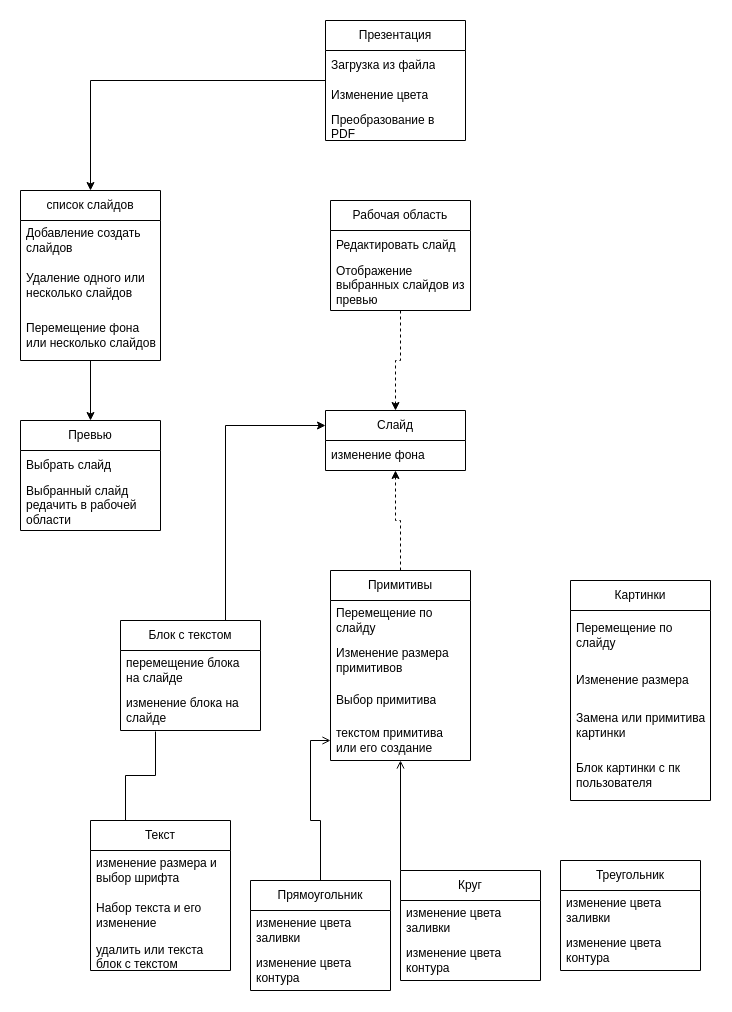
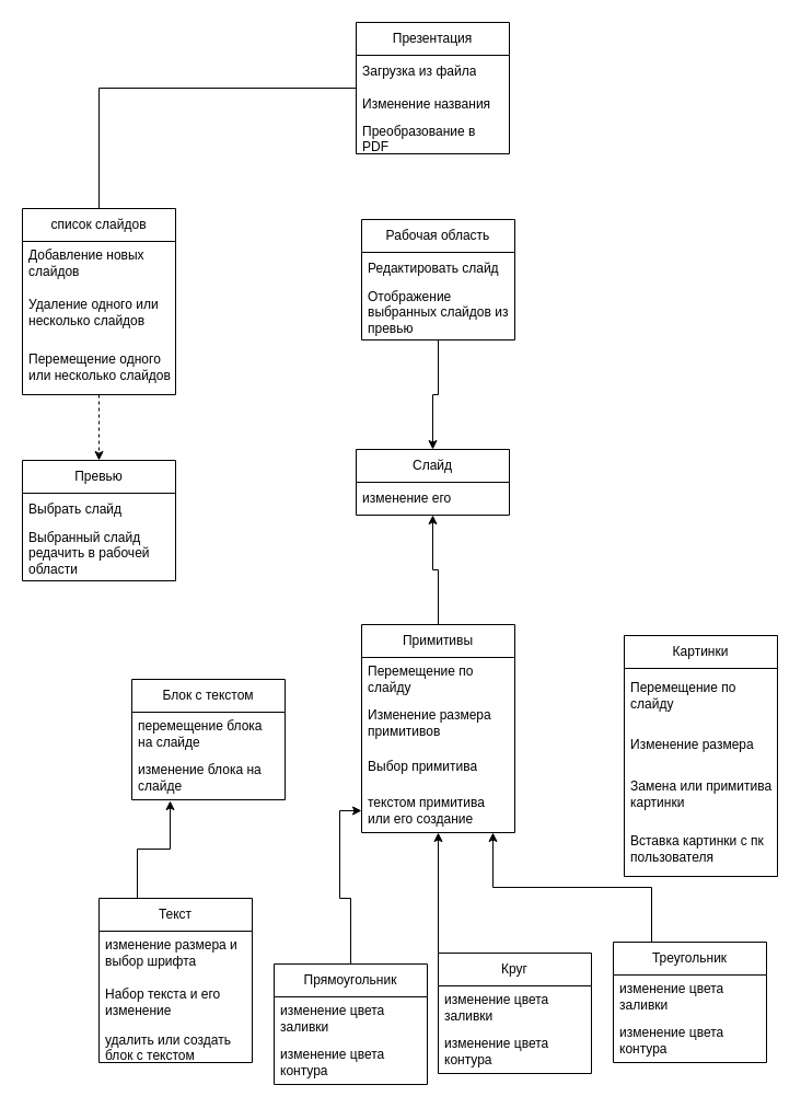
- <mxCell id="5" value="Изменение цвета" style="text;strokeColor=none;fillColor=none;align=left;verticalAlign=middle;spacingLeft=4;spacingRight=4;overflow=hidden;points=[[0,0.5],[1,0.5]];portConstraint=eastwest;rotatable=0;whiteSpace=wrap;html=1;" vertex="1" parent="3"><mxGeometry y="60" width="140" height="30" as="geometry" /></mxCell>
+ <mxCell id="5" value="Изменение названия" style="text;strokeColor=none;fillColor=none;align=left;verticalAlign=middle;spacingLeft=4;spacingRight=4;overflow=hidden;points=[[0,0.5],[1,0.5]];portConstraint=eastwest;rotatable=0;whiteSpace=wrap;html=1;" vertex="1" parent="3"><mxGeometry y="60" width="140" height="30" as="geometry" /></mxCell>
- <mxCell id="2" value="" style="edgeStyle=orthogonalEdgeStyle;rounded=0;orthogonalLoop=1;jettySize=auto;html=1;" edge="1" parent="1" source="3" target="8"><mxGeometry relative="1" as="geometry" /></mxCell>
+ <mxCell id="2" value="" style="edgeStyle=orthogonalEdgeStyle;rounded=0;orthogonalLoop=1;jettySize=auto;html=1;endArrow=none;" edge="1" parent="1" source="3" target="8"><mxGeometry relative="1" as="geometry" /></mxCell>
- <mxCell id="9" value="Добавление создать слайдов" style="text;strokeColor=none;fillColor=none;align=left;verticalAlign=middle;spacingLeft=4;spacingRight=4;overflow=hidden;points=[[0,0.5],[1,0.5]];portConstraint=eastwest;rotatable=0;whiteSpace=wrap;html=1;" vertex="1" parent="8"><mxGeometry y="30" width="140" height="40" as="geometry" /></mxCell>
+ <mxCell id="9" value="Добавление новых слайдов" style="text;strokeColor=none;fillColor=none;align=left;verticalAlign=middle;spacingLeft=4;spacingRight=4;overflow=hidden;points=[[0,0.5],[1,0.5]];portConstraint=eastwest;rotatable=0;whiteSpace=wrap;html=1;" vertex="1" parent="8"><mxGeometry y="30" width="140" height="40" as="geometry" /></mxCell>
- <mxCell id="11" value="Перемещение фона или несколько слайдов" style="text;strokeColor=none;fillColor=none;align=left;verticalAlign=middle;spacingLeft=4;spacingRight=4;overflow=hidden;points=[[0,0.5],[1,0.5]];portConstraint=eastwest;rotatable=0;whiteSpace=wrap;html=1;" vertex="1" parent="8"><mxGeometry y="120" width="140" height="50" as="geometry" /></mxCell>
+ <mxCell id="11" value="Перемещение одного или несколько слайдов" style="text;strokeColor=none;fillColor=none;align=left;verticalAlign=middle;spacingLeft=4;spacingRight=4;overflow=hidden;points=[[0,0.5],[1,0.5]];portConstraint=eastwest;rotatable=0;whiteSpace=wrap;html=1;" vertex="1" parent="8"><mxGeometry y="120" width="140" height="50" as="geometry" /></mxCell>
- <mxCell id="12" value="" style="edgeStyle=orthogonalEdgeStyle;rounded=0;orthogonalLoop=1;jettySize=auto;html=1;dashed=1;" edge="1" parent="1" source="38" target="16"><mxGeometry relative="1" as="geometry" /></mxCell>
+ <mxCell id="12" value="" style="edgeStyle=orthogonalEdgeStyle;rounded=0;orthogonalLoop=1;jettySize=auto;html=1;" edge="1" parent="1" source="38" target="16"><mxGeometry relative="1" as="geometry" /></mxCell>
- <mxCell id="7" value="" style="edgeStyle=orthogonalEdgeStyle;rounded=0;orthogonalLoop=1;jettySize=auto;html=1;" edge="1" parent="1" source="8" target="13"><mxGeometry relative="1" as="geometry" /></mxCell>
+ <mxCell id="7" value="" style="edgeStyle=orthogonalEdgeStyle;rounded=0;orthogonalLoop=1;jettySize=auto;html=1;dashed=1;" edge="1" parent="1" source="8" target="13"><mxGeometry relative="1" as="geometry" /></mxCell>
- <mxCell id="17" value="изменение фона" style="text;strokeColor=none;fillColor=none;align=left;verticalAlign=middle;spacingLeft=4;spacingRight=4;overflow=hidden;points=[[0,0.5],[1,0.5]];portConstraint=eastwest;rotatable=0;whiteSpace=wrap;html=1;" vertex="1" parent="16"><mxGeometry y="30" width="140" height="30" as="geometry" /></mxCell>
+ <mxCell id="17" value="изменение его" style="text;strokeColor=none;fillColor=none;align=left;verticalAlign=middle;spacingLeft=4;spacingRight=4;overflow=hidden;points=[[0,0.5],[1,0.5]];portConstraint=eastwest;rotatable=0;whiteSpace=wrap;html=1;" vertex="1" parent="16"><mxGeometry y="30" width="140" height="30" as="geometry" /></mxCell>
- <mxCell id="18" style="edgeStyle=orthogonalEdgeStyle;rounded=0;orthogonalLoop=1;jettySize=auto;html=1;exitX=0.75;exitY=0;exitDx=0;exitDy=0;entryX=0;entryY=0.25;entryDx=0;entryDy=0;" edge="1" parent="1" source="19" target="16"><mxGeometry relative="1" as="geometry" /></mxCell>
- <mxCell id="22" style="edgeStyle=orthogonalEdgeStyle;rounded=0;orthogonalLoop=1;jettySize=auto;html=1;exitX=0.5;exitY=0;exitDx=0;exitDy=0;dashed=1;" edge="1" parent="1" source="23" target="16"><mxGeometry relative="1" as="geometry" /></mxCell>
+ <mxCell id="22" style="edgeStyle=orthogonalEdgeStyle;rounded=0;orthogonalLoop=1;jettySize=auto;html=1;exitX=0.5;exitY=0;exitDx=0;exitDy=0;" edge="1" parent="1" source="23" target="16"><mxGeometry relative="1" as="geometry" /></mxCell>
- <mxCell id="33" style="edgeStyle=orthogonalEdgeStyle;rounded=0;orthogonalLoop=1;jettySize=auto;html=1;exitX=0.25;exitY=0;exitDx=0;exitDy=0;entryX=0.25;entryY=1.025;entryDx=0;entryDy=0;entryPerimeter=0;endArrow=none;" edge="1" parent="1" source="34" target="21"><mxGeometry relative="1" as="geometry" /></mxCell>
+ <mxCell id="33" style="edgeStyle=orthogonalEdgeStyle;rounded=0;orthogonalLoop=1;jettySize=auto;html=1;exitX=0.25;exitY=0;exitDx=0;exitDy=0;entryX=0.25;entryY=1.025;entryDx=0;entryDy=0;entryPerimeter=0;" edge="1" parent="1" source="34" target="21"><mxGeometry relative="1" as="geometry" /></mxCell>
- <mxCell id="45" style="edgeStyle=orthogonalEdgeStyle;rounded=0;orthogonalLoop=1;jettySize=auto;html=1;exitX=0.5;exitY=0;exitDx=0;exitDy=0;entryX=0;entryY=0.5;entryDx=0;entryDy=0;endArrow=open;" edge="1" parent="1" source="46" target="27"><mxGeometry relative="1" as="geometry" /></mxCell>
+ <mxCell id="45" style="edgeStyle=orthogonalEdgeStyle;rounded=0;orthogonalLoop=1;jettySize=auto;html=1;exitX=0.5;exitY=0;exitDx=0;exitDy=0;entryX=0;entryY=0.5;entryDx=0;entryDy=0;" edge="1" parent="1" source="46" target="27"><mxGeometry relative="1" as="geometry" /></mxCell>
- <mxCell id="41" style="edgeStyle=orthogonalEdgeStyle;rounded=0;orthogonalLoop=1;jettySize=auto;html=1;exitX=0;exitY=0;exitDx=0;exitDy=0;endArrow=open;" edge="1" parent="1" source="42" target="23"><mxGeometry relative="1" as="geometry" /></mxCell>
+ <mxCell id="41" style="edgeStyle=orthogonalEdgeStyle;rounded=0;orthogonalLoop=1;jettySize=auto;html=1;exitX=0;exitY=0;exitDx=0;exitDy=0;" edge="1" parent="1" source="42" target="23"><mxGeometry relative="1" as="geometry" /></mxCell>
- <mxCell id="32" value="Блок картинки с пк пользователя" style="text;strokeColor=none;fillColor=none;align=left;verticalAlign=middle;spacingLeft=4;spacingRight=4;overflow=hidden;points=[[0,0.5],[1,0.5]];portConstraint=eastwest;rotatable=0;whiteSpace=wrap;html=1;" vertex="1" parent="28"><mxGeometry y="170" width="140" height="50" as="geometry" /></mxCell>
+ <mxCell id="32" value="Вставка картинки с пк пользователя" style="text;strokeColor=none;fillColor=none;align=left;verticalAlign=middle;spacingLeft=4;spacingRight=4;overflow=hidden;points=[[0,0.5],[1,0.5]];portConstraint=eastwest;rotatable=0;whiteSpace=wrap;html=1;" vertex="1" parent="28"><mxGeometry y="170" width="140" height="50" as="geometry" /></mxCell>
+ <mxCell id="49" style="edgeStyle=orthogonalEdgeStyle;rounded=0;orthogonalLoop=1;jettySize=auto;html=1;exitX=0.25;exitY=0;exitDx=0;exitDy=0;" edge="1" parent="1" source="50" target="23"><mxGeometry relative="1" as="geometry"><Array as="points"><mxPoint x="595" y="810" /><mxPoint x="450" y="810" /></Array></mxGeometry></mxCell>
- <mxCell id="37" value="удалить или текста блок с текстом" style="text;strokeColor=none;fillColor=none;align=left;verticalAlign=middle;spacingLeft=4;spacingRight=4;overflow=hidden;points=[[0,0.5],[1,0.5]];portConstraint=eastwest;rotatable=0;whiteSpace=wrap;html=1;" vertex="1" parent="34"><mxGeometry y="120" width="140" height="30" as="geometry" /></mxCell>
+ <mxCell id="37" value="удалить или создать блок с текстом" style="text;strokeColor=none;fillColor=none;align=left;verticalAlign=middle;spacingLeft=4;spacingRight=4;overflow=hidden;points=[[0,0.5],[1,0.5]];portConstraint=eastwest;rotatable=0;whiteSpace=wrap;html=1;" vertex="1" parent="34"><mxGeometry y="120" width="140" height="30" as="geometry" /></mxCell>
